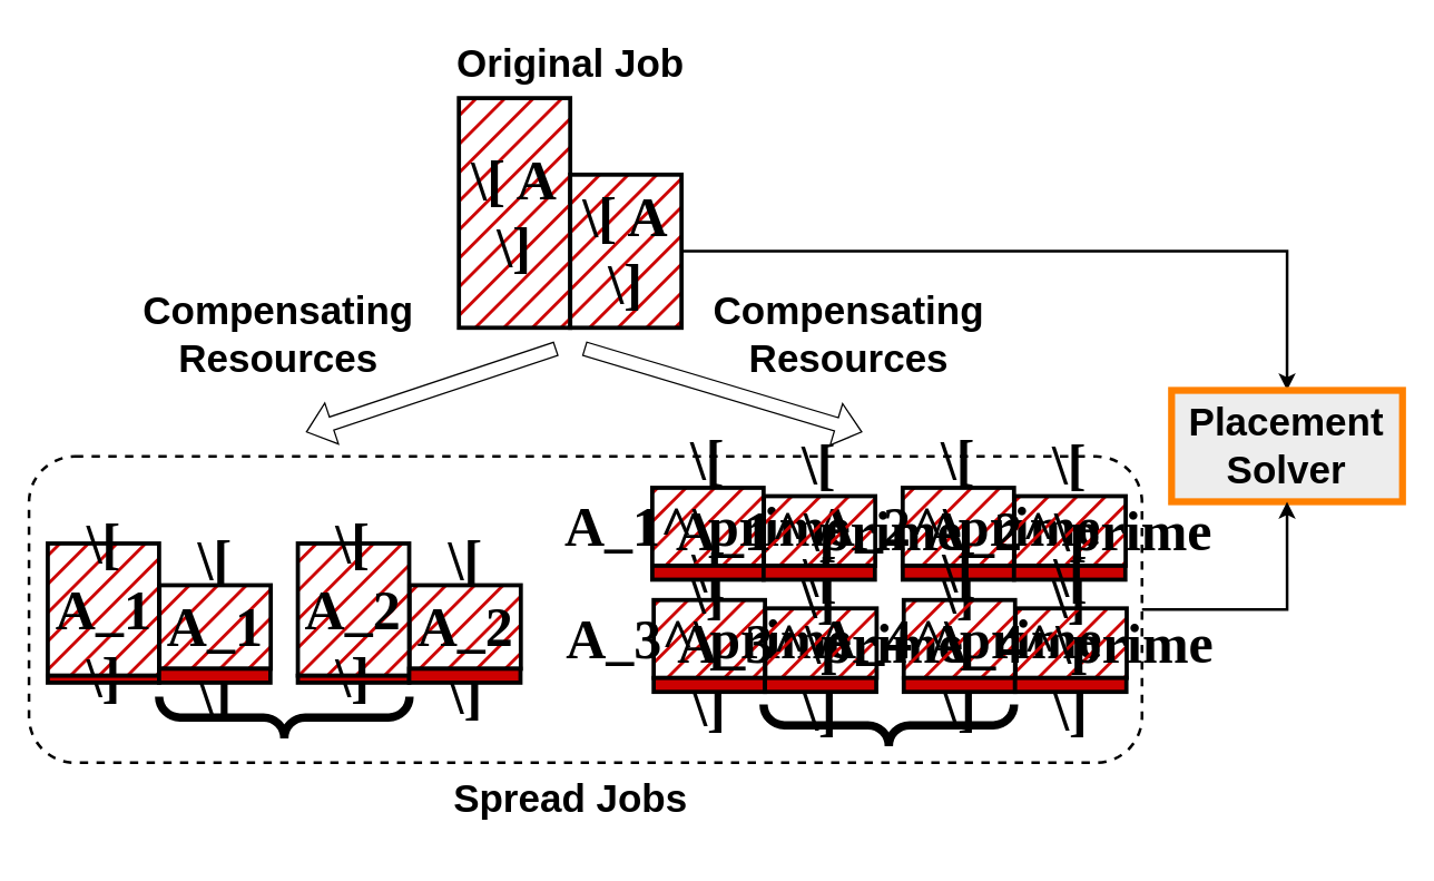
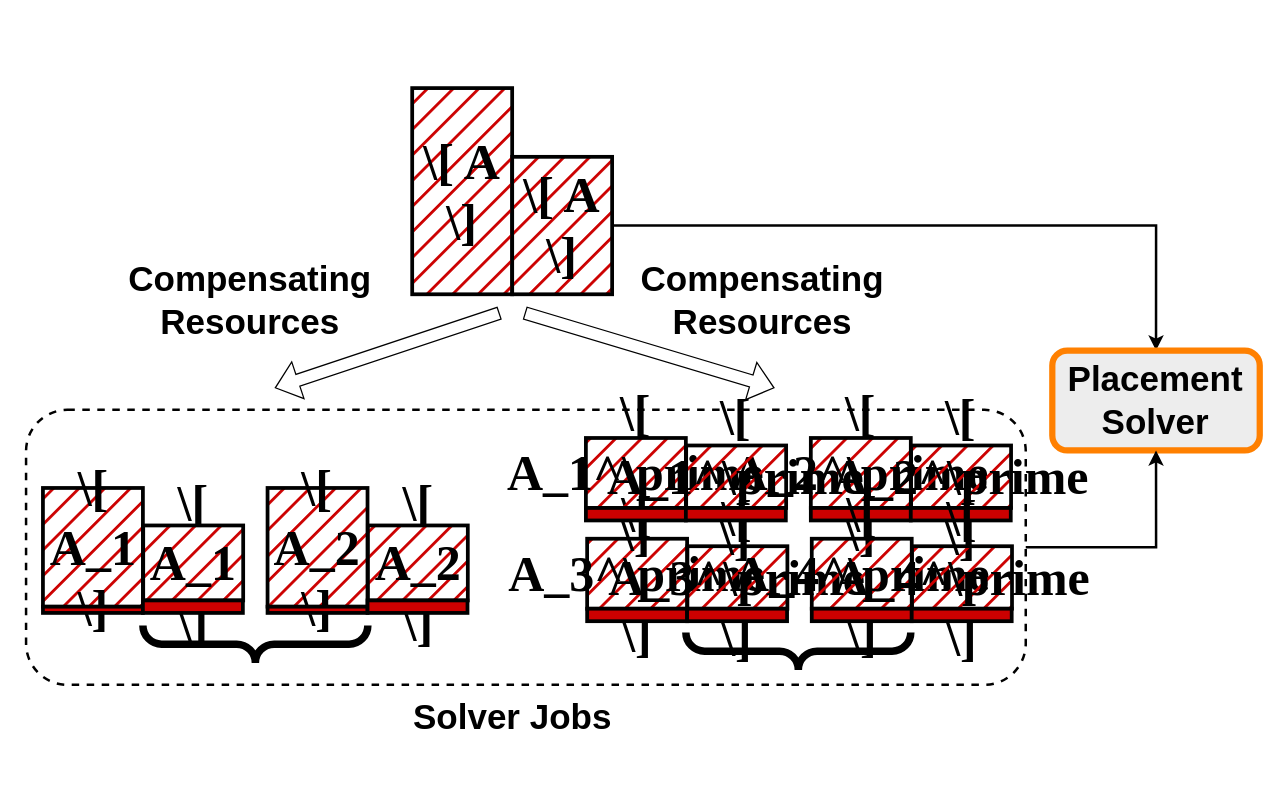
- <mxCell id="40" value="Original Job" style="text;html=1;align=center;verticalAlign=middle;resizable=0;points=[];autosize=1;strokeColor=none;fillColor=none;fontSize=28;fontStyle=1" vertex="1" parent="1"><mxGeometry x="314" y="20" width="190" height="50" as="geometry" /></mxCell>
- <mxCell id="42" value="&lt;span style=&quot;font-size: 28px;&quot;&gt;Placement Solver&lt;br style=&quot;font-size: 28px;&quot;&gt;&lt;/span&gt;" style="whiteSpace=wrap;html=1;fillColor=#EDEDED;strokeColor=#FF8000;strokeWidth=5;fontStyle=1;fontFamily=Arial;fontSize=28;rounded=0;" vertex="1" parent="1"><mxGeometry x="841.25" y="280" width="166" height="80" as="geometry" /></mxCell>
+ <mxCell id="42" value="&lt;span style=&quot;font-size: 28px;&quot;&gt;Placement Solver&lt;br style=&quot;font-size: 28px;&quot;&gt;&lt;/span&gt;" style="rounded=1;whiteSpace=wrap;html=1;fillColor=#EDEDED;strokeColor=#FF8000;strokeWidth=5;fontStyle=1;fontFamily=Arial;fontSize=28;" vertex="1" parent="1"><mxGeometry x="841.25" y="280" width="166" height="80" as="geometry" /></mxCell>
- <mxCell id="41" value="Spread Jobs" style="text;html=1;align=center;verticalAlign=middle;resizable=0;points=[];autosize=1;strokeColor=none;fillColor=none;fontSize=28;fontStyle=1" vertex="1" parent="1"><mxGeometry x="314" y="547.5" width="190" height="50" as="geometry" /></mxCell>
+ <mxCell id="41" value="Solver Jobs" style="text;html=1;align=center;verticalAlign=middle;resizable=0;points=[];autosize=1;strokeColor=none;fillColor=none;fontSize=28;fontStyle=1" vertex="1" parent="1"><mxGeometry x="314" y="547.5" width="190" height="50" as="geometry" /></mxCell>
